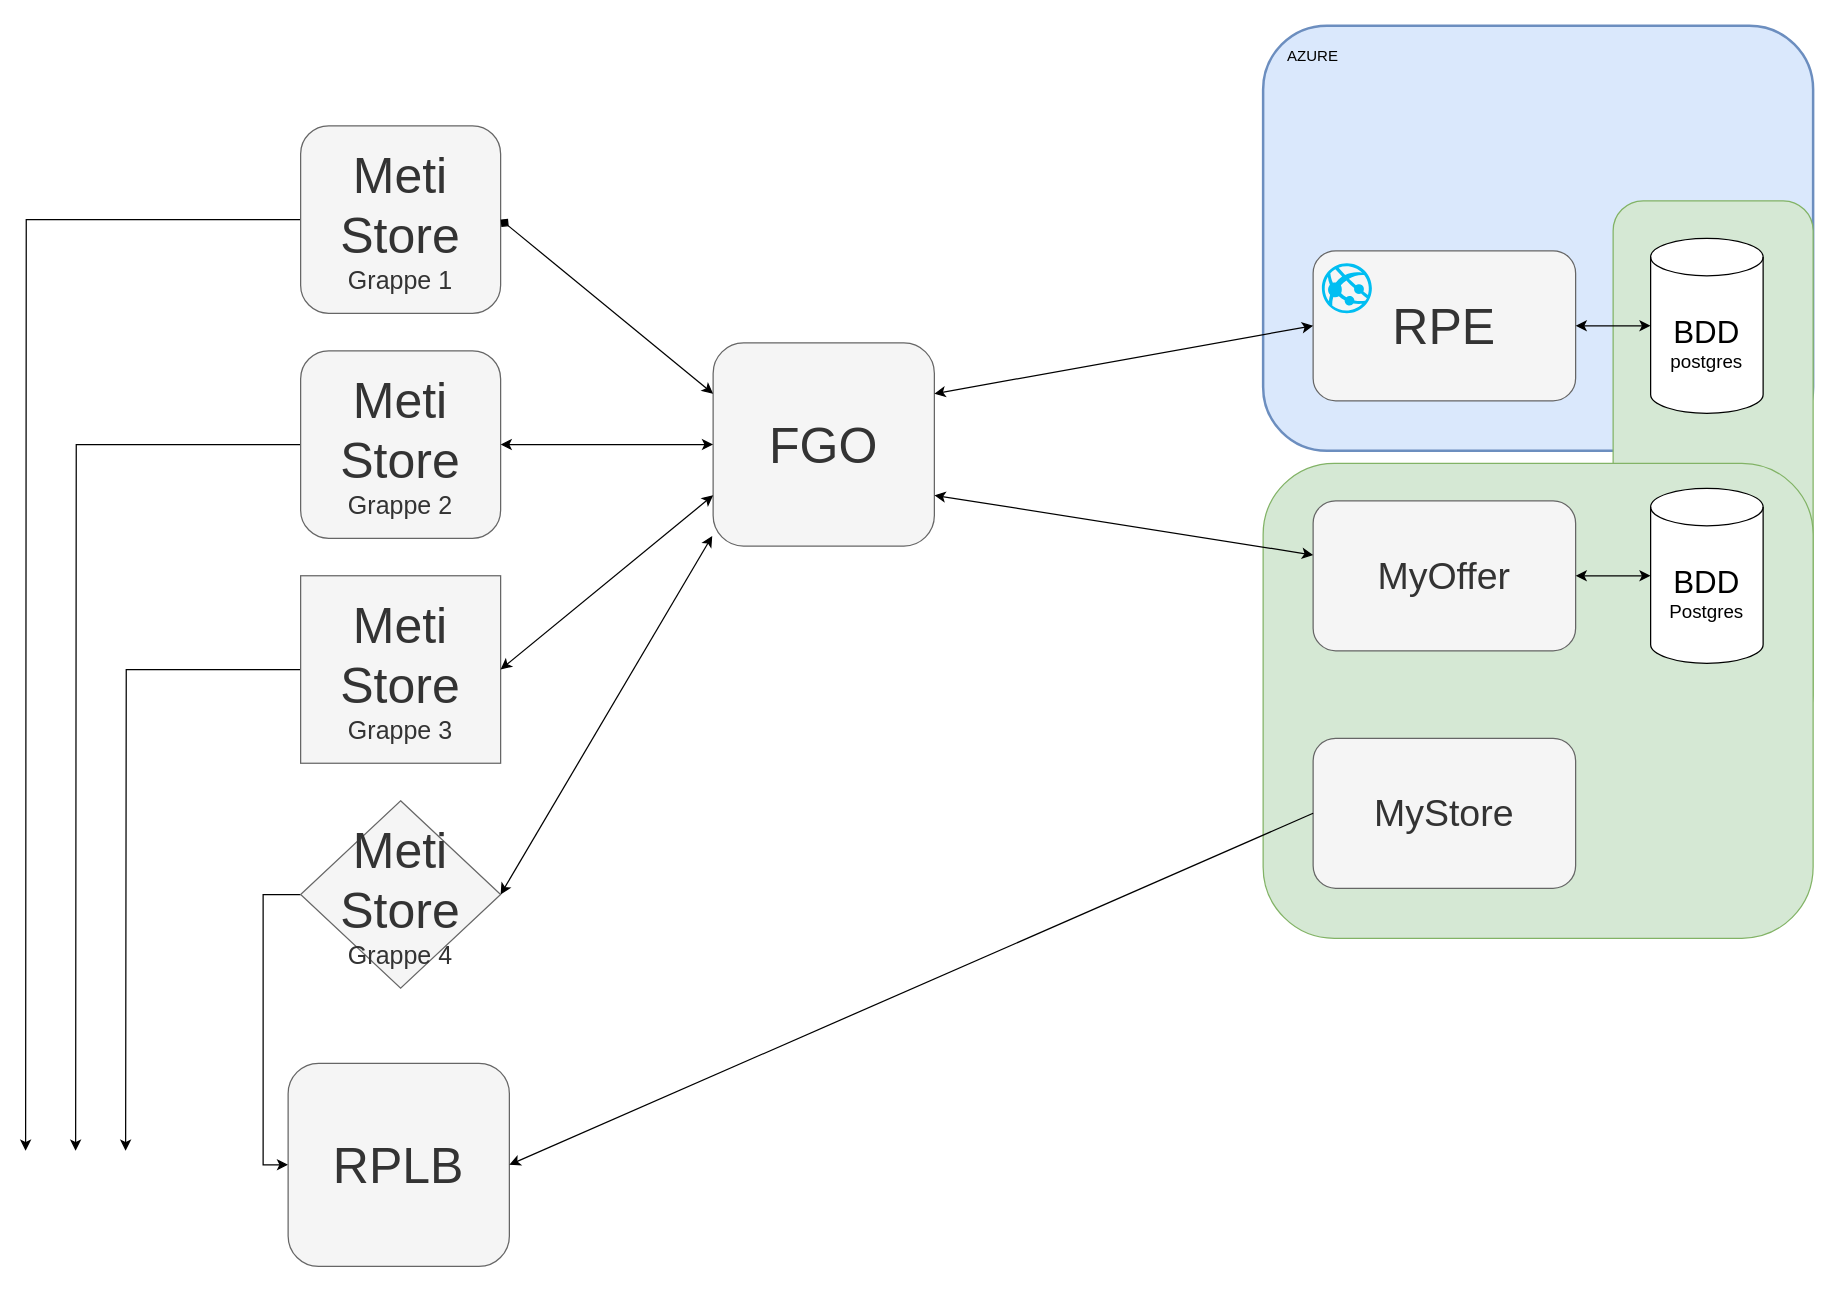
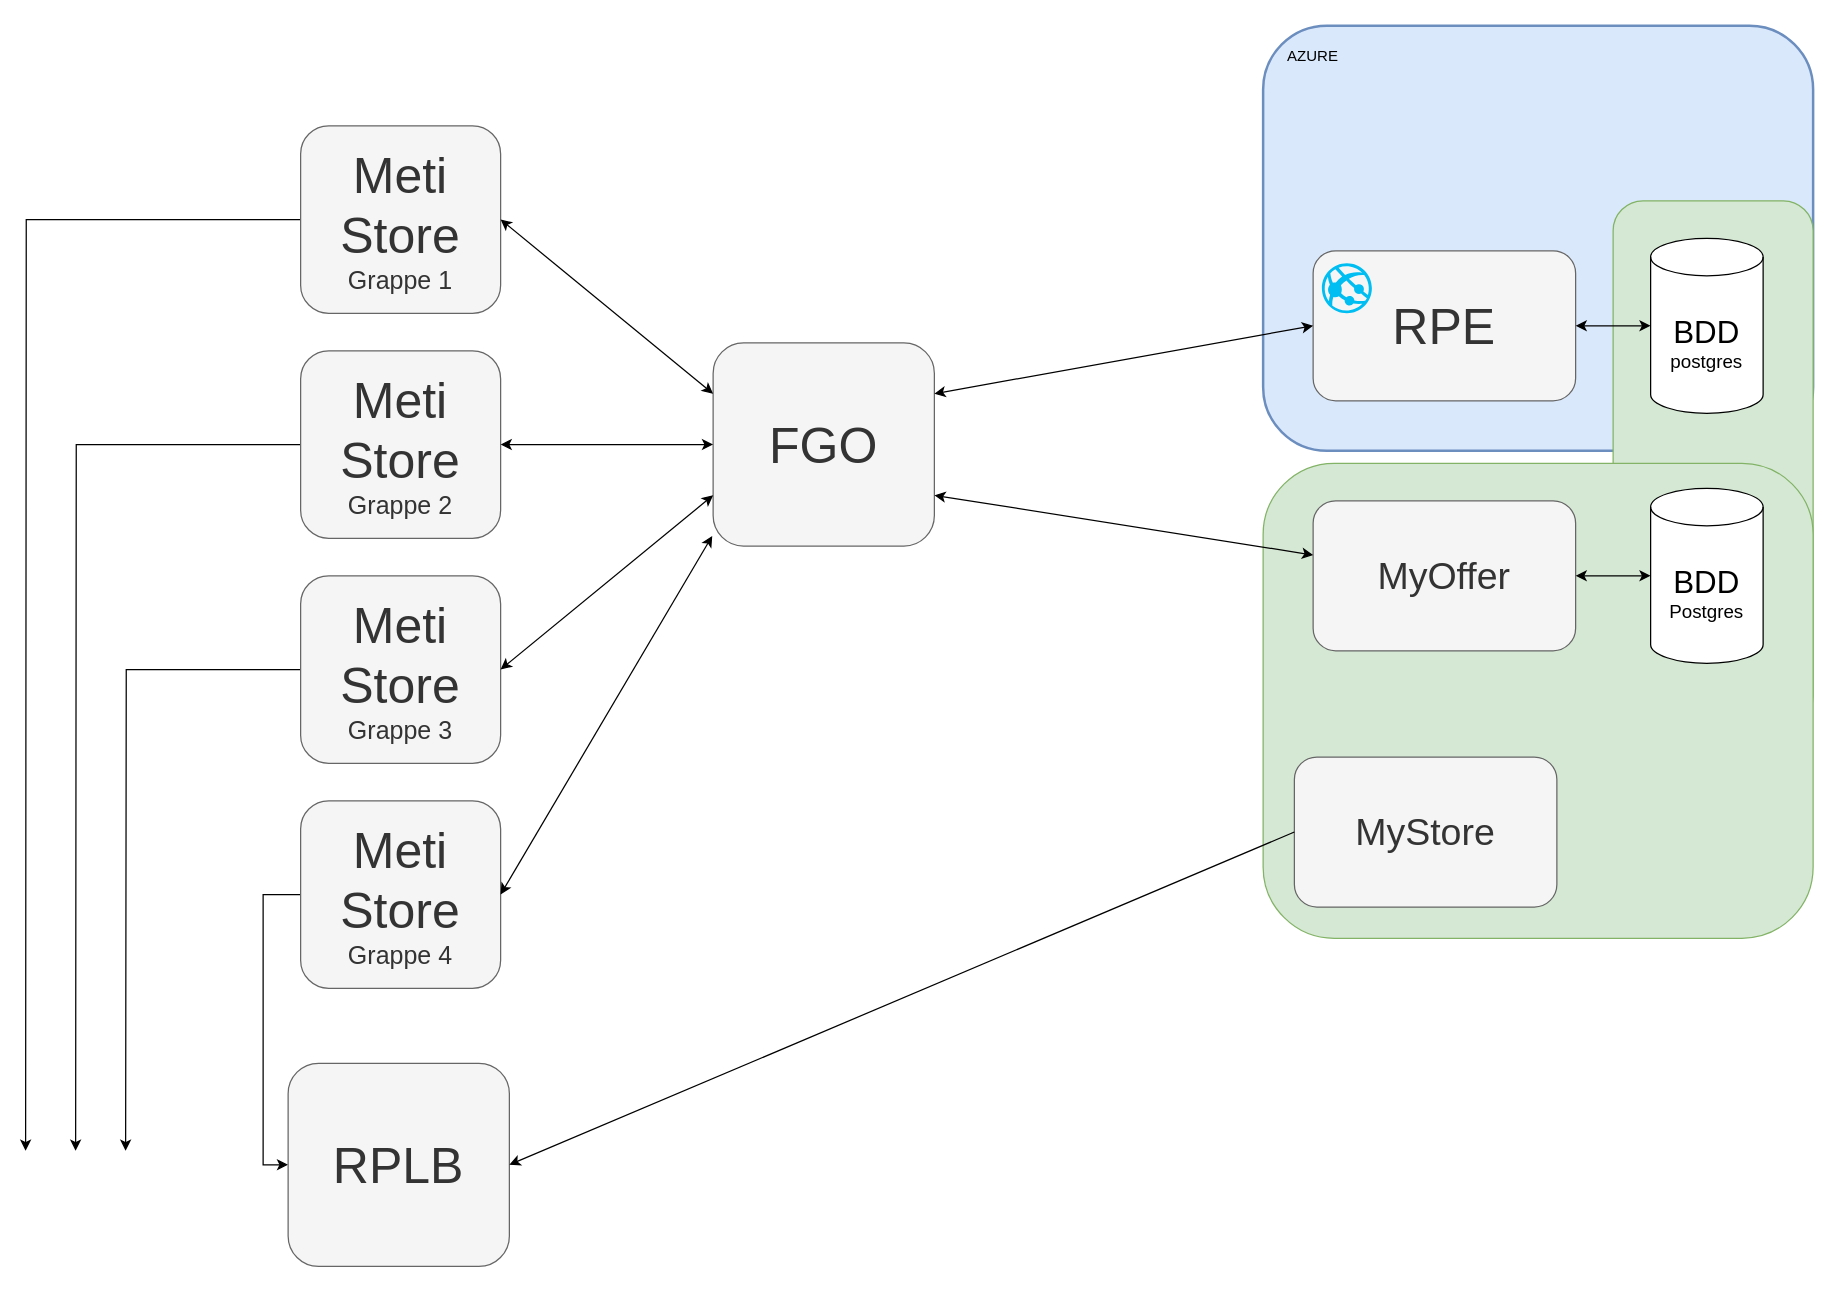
- <mxCell id="27" value="" style="endArrow=diamond;startArrow=classic;html=1;entryX=1;entryY=0.5;entryDx=0;entryDy=0;exitX=0;exitY=0.25;exitDx=0;exitDy=0;" edge="1" parent="1" source="5" target="18"><mxGeometry width="50" height="50" relative="1" as="geometry"><mxPoint x="480" y="210" as="sourcePoint" /><mxPoint x="530" y="160" as="targetPoint" /></mxGeometry></mxCell>
+ <mxCell id="27" value="" style="endArrow=classic;startArrow=classic;html=1;entryX=1;entryY=0.5;entryDx=0;entryDy=0;exitX=0;exitY=0.25;exitDx=0;exitDy=0;" edge="1" parent="1" source="5" target="18"><mxGeometry width="50" height="50" relative="1" as="geometry"><mxPoint x="480" y="210" as="sourcePoint" /><mxPoint x="530" y="160" as="targetPoint" /></mxGeometry></mxCell>
- <mxCell id="22" value="&lt;font&gt;&lt;span style=&quot;font-size: 40px&quot;&gt;Meti &lt;/span&gt;&lt;br&gt;&lt;span style=&quot;font-size: 40px&quot;&gt;Store&lt;/span&gt;&lt;br&gt;&lt;font style=&quot;font-size: 20px&quot;&gt;Grappe 3&lt;/font&gt;&lt;br&gt;&lt;/font&gt;" style="whiteSpace=wrap;html=1;fillColor=#f5f5f5;strokeColor=#666666;fontColor=#333333;rounded=0;" vertex="1" parent="1"><mxGeometry x="240" y="460" width="160" height="150" as="geometry" /></mxCell>
+ <mxCell id="22" value="&lt;font&gt;&lt;span style=&quot;font-size: 40px&quot;&gt;Meti &lt;/span&gt;&lt;br&gt;&lt;span style=&quot;font-size: 40px&quot;&gt;Store&lt;/span&gt;&lt;br&gt;&lt;font style=&quot;font-size: 20px&quot;&gt;Grappe 3&lt;/font&gt;&lt;br&gt;&lt;/font&gt;" style="rounded=1;whiteSpace=wrap;html=1;fillColor=#f5f5f5;strokeColor=#666666;fontColor=#333333;" vertex="1" parent="1"><mxGeometry x="240" y="460" width="160" height="150" as="geometry" /></mxCell>
- <mxCell id="14" value="&lt;font style=&quot;font-size: 30px&quot;&gt;MyStore&lt;/font&gt;" style="rounded=1;whiteSpace=wrap;html=1;fillColor=#f5f5f5;strokeColor=#666666;fontColor=#333333;" vertex="1" parent="1"><mxGeometry x="1050" y="590" width="210" height="120" as="geometry" /></mxCell>
+ <mxCell id="14" value="&lt;font style=&quot;font-size: 30px&quot;&gt;MyStore&lt;/font&gt;" style="rounded=1;whiteSpace=wrap;html=1;fillColor=#f5f5f5;strokeColor=#666666;fontColor=#333333;" vertex="1" parent="1"><mxGeometry x="1035" y="605" width="210" height="120" as="geometry" /></mxCell>
- <mxCell id="24" value="&lt;font&gt;&lt;span style=&quot;font-size: 40px&quot;&gt;Meti &lt;/span&gt;&lt;br&gt;&lt;span style=&quot;font-size: 40px&quot;&gt;Store&lt;/span&gt;&lt;br&gt;&lt;font style=&quot;font-size: 20px&quot;&gt;Grappe 4&lt;/font&gt;&lt;br&gt;&lt;/font&gt;" style="rhombus;whiteSpace=wrap;html=1;fillColor=#f5f5f5;strokeColor=#666666;fontColor=#333333;" vertex="1" parent="1"><mxGeometry x="240" y="640" width="160" height="150" as="geometry" /></mxCell>
+ <mxCell id="24" value="&lt;font&gt;&lt;span style=&quot;font-size: 40px&quot;&gt;Meti &lt;/span&gt;&lt;br&gt;&lt;span style=&quot;font-size: 40px&quot;&gt;Store&lt;/span&gt;&lt;br&gt;&lt;font style=&quot;font-size: 20px&quot;&gt;Grappe 4&lt;/font&gt;&lt;br&gt;&lt;/font&gt;" style="rounded=1;whiteSpace=wrap;html=1;fillColor=#f5f5f5;strokeColor=#666666;fontColor=#333333;" vertex="1" parent="1"><mxGeometry x="240" y="640" width="160" height="150" as="geometry" /></mxCell>
